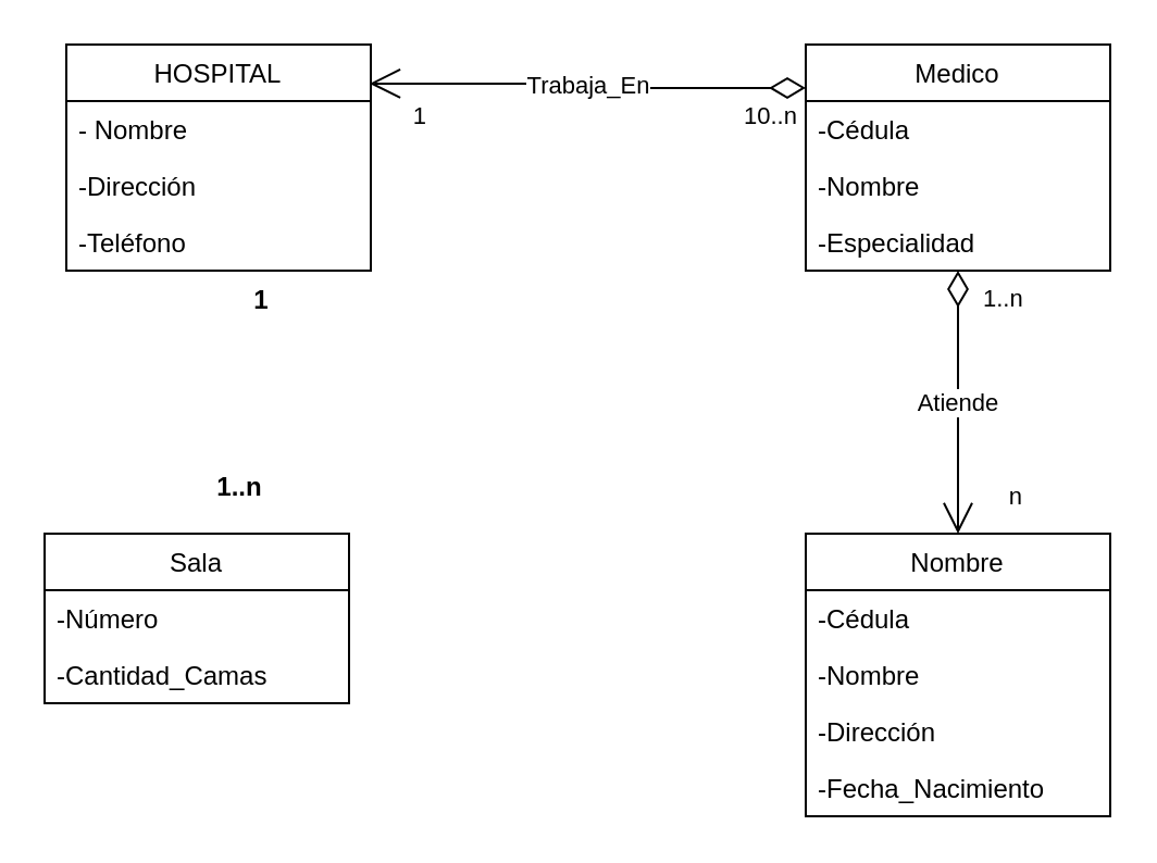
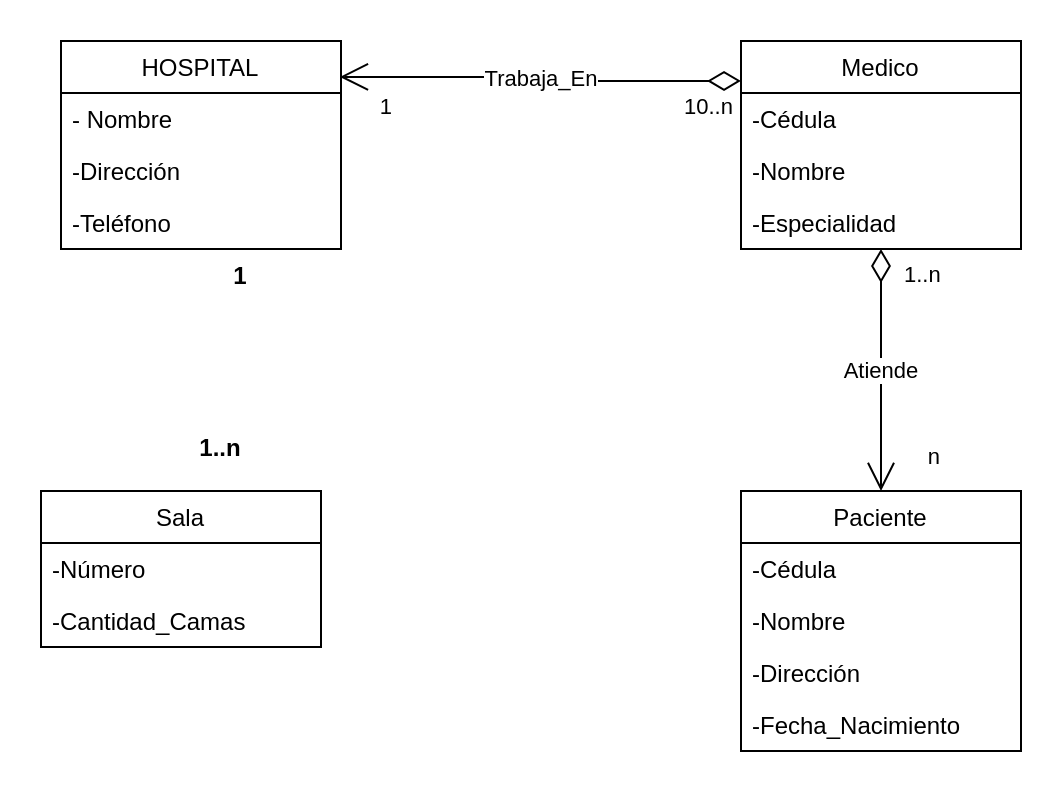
- <mxCell id="13" value="Nombre" style="swimlane;fontStyle=0;childLayout=stackLayout;horizontal=1;startSize=26;fillColor=none;horizontalStack=0;resizeParent=1;resizeParentMax=0;resizeLast=0;collapsible=1;marginBottom=0;" vertex="1" parent="1"><mxGeometry x="370" y="245" width="140" height="130" as="geometry" /></mxCell>
+ <mxCell id="13" value="Paciente" style="swimlane;fontStyle=0;childLayout=stackLayout;horizontal=1;startSize=26;fillColor=none;horizontalStack=0;resizeParent=1;resizeParentMax=0;resizeLast=0;collapsible=1;marginBottom=0;" vertex="1" parent="1"><mxGeometry x="370" y="245" width="140" height="130" as="geometry" /></mxCell>
